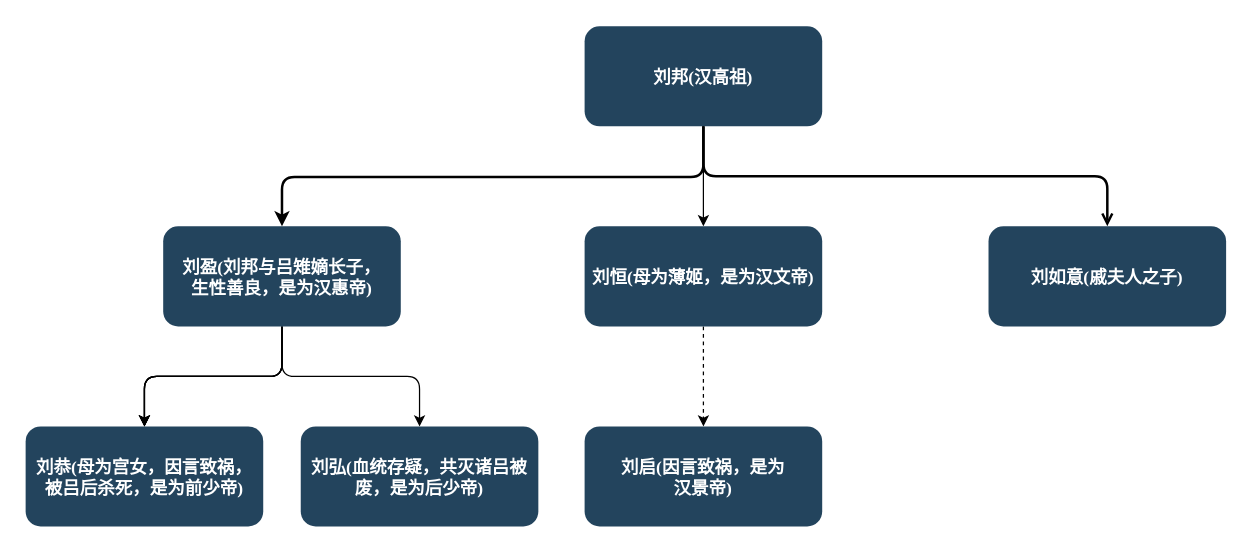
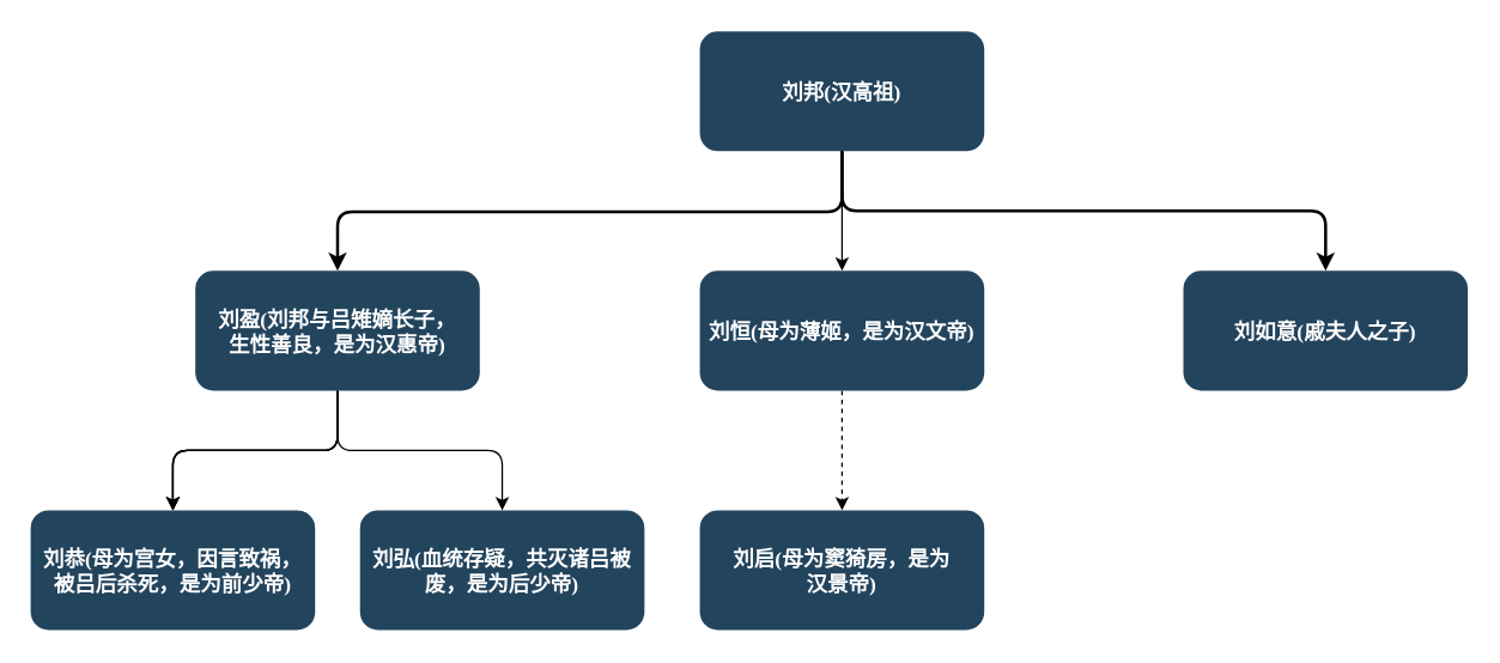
- <mxCell id="2" value="" style="edgeStyle=orthogonalEdgeStyle;rounded=1;orthogonalLoop=1;jettySize=auto;html=1;strokeWidth=2;exitX=0.5;exitY=1;exitDx=0;exitDy=0;endArrow=open;" edge="1" parent="1" source="4" target="12"><mxGeometry relative="1" as="geometry"><mxPoint x="657" y="55" as="sourcePoint" /><mxPoint x="847" y="125" as="targetPoint" /></mxGeometry></mxCell>
+ <mxCell id="2" value="" style="edgeStyle=orthogonalEdgeStyle;rounded=1;orthogonalLoop=1;jettySize=auto;html=1;strokeWidth=2;exitX=0.5;exitY=1;exitDx=0;exitDy=0;" edge="1" parent="1" source="4" target="12"><mxGeometry relative="1" as="geometry"><mxPoint x="657" y="55" as="sourcePoint" /><mxPoint x="847" y="125" as="targetPoint" /></mxGeometry></mxCell>
- <mxCell id="17" value="刘启(因言致祸，是为&#10;汉景帝)" style="rounded=1;fillColor=#23445D;gradientColor=none;strokeColor=none;fontColor=#FFFFFF;fontStyle=1;fontFamily=Tahoma;fontSize=14" vertex="1" parent="1"><mxGeometry x="467" y="340.5" width="190" height="80" as="geometry" /></mxCell>
+ <mxCell id="17" value="刘启(母为窦猗房，是为&#10;汉景帝)" style="rounded=1;fillColor=#23445D;gradientColor=none;strokeColor=none;fontColor=#FFFFFF;fontStyle=1;fontFamily=Tahoma;fontSize=14" vertex="1" parent="1"><mxGeometry x="467" y="340.5" width="190" height="80" as="geometry" /></mxCell>
